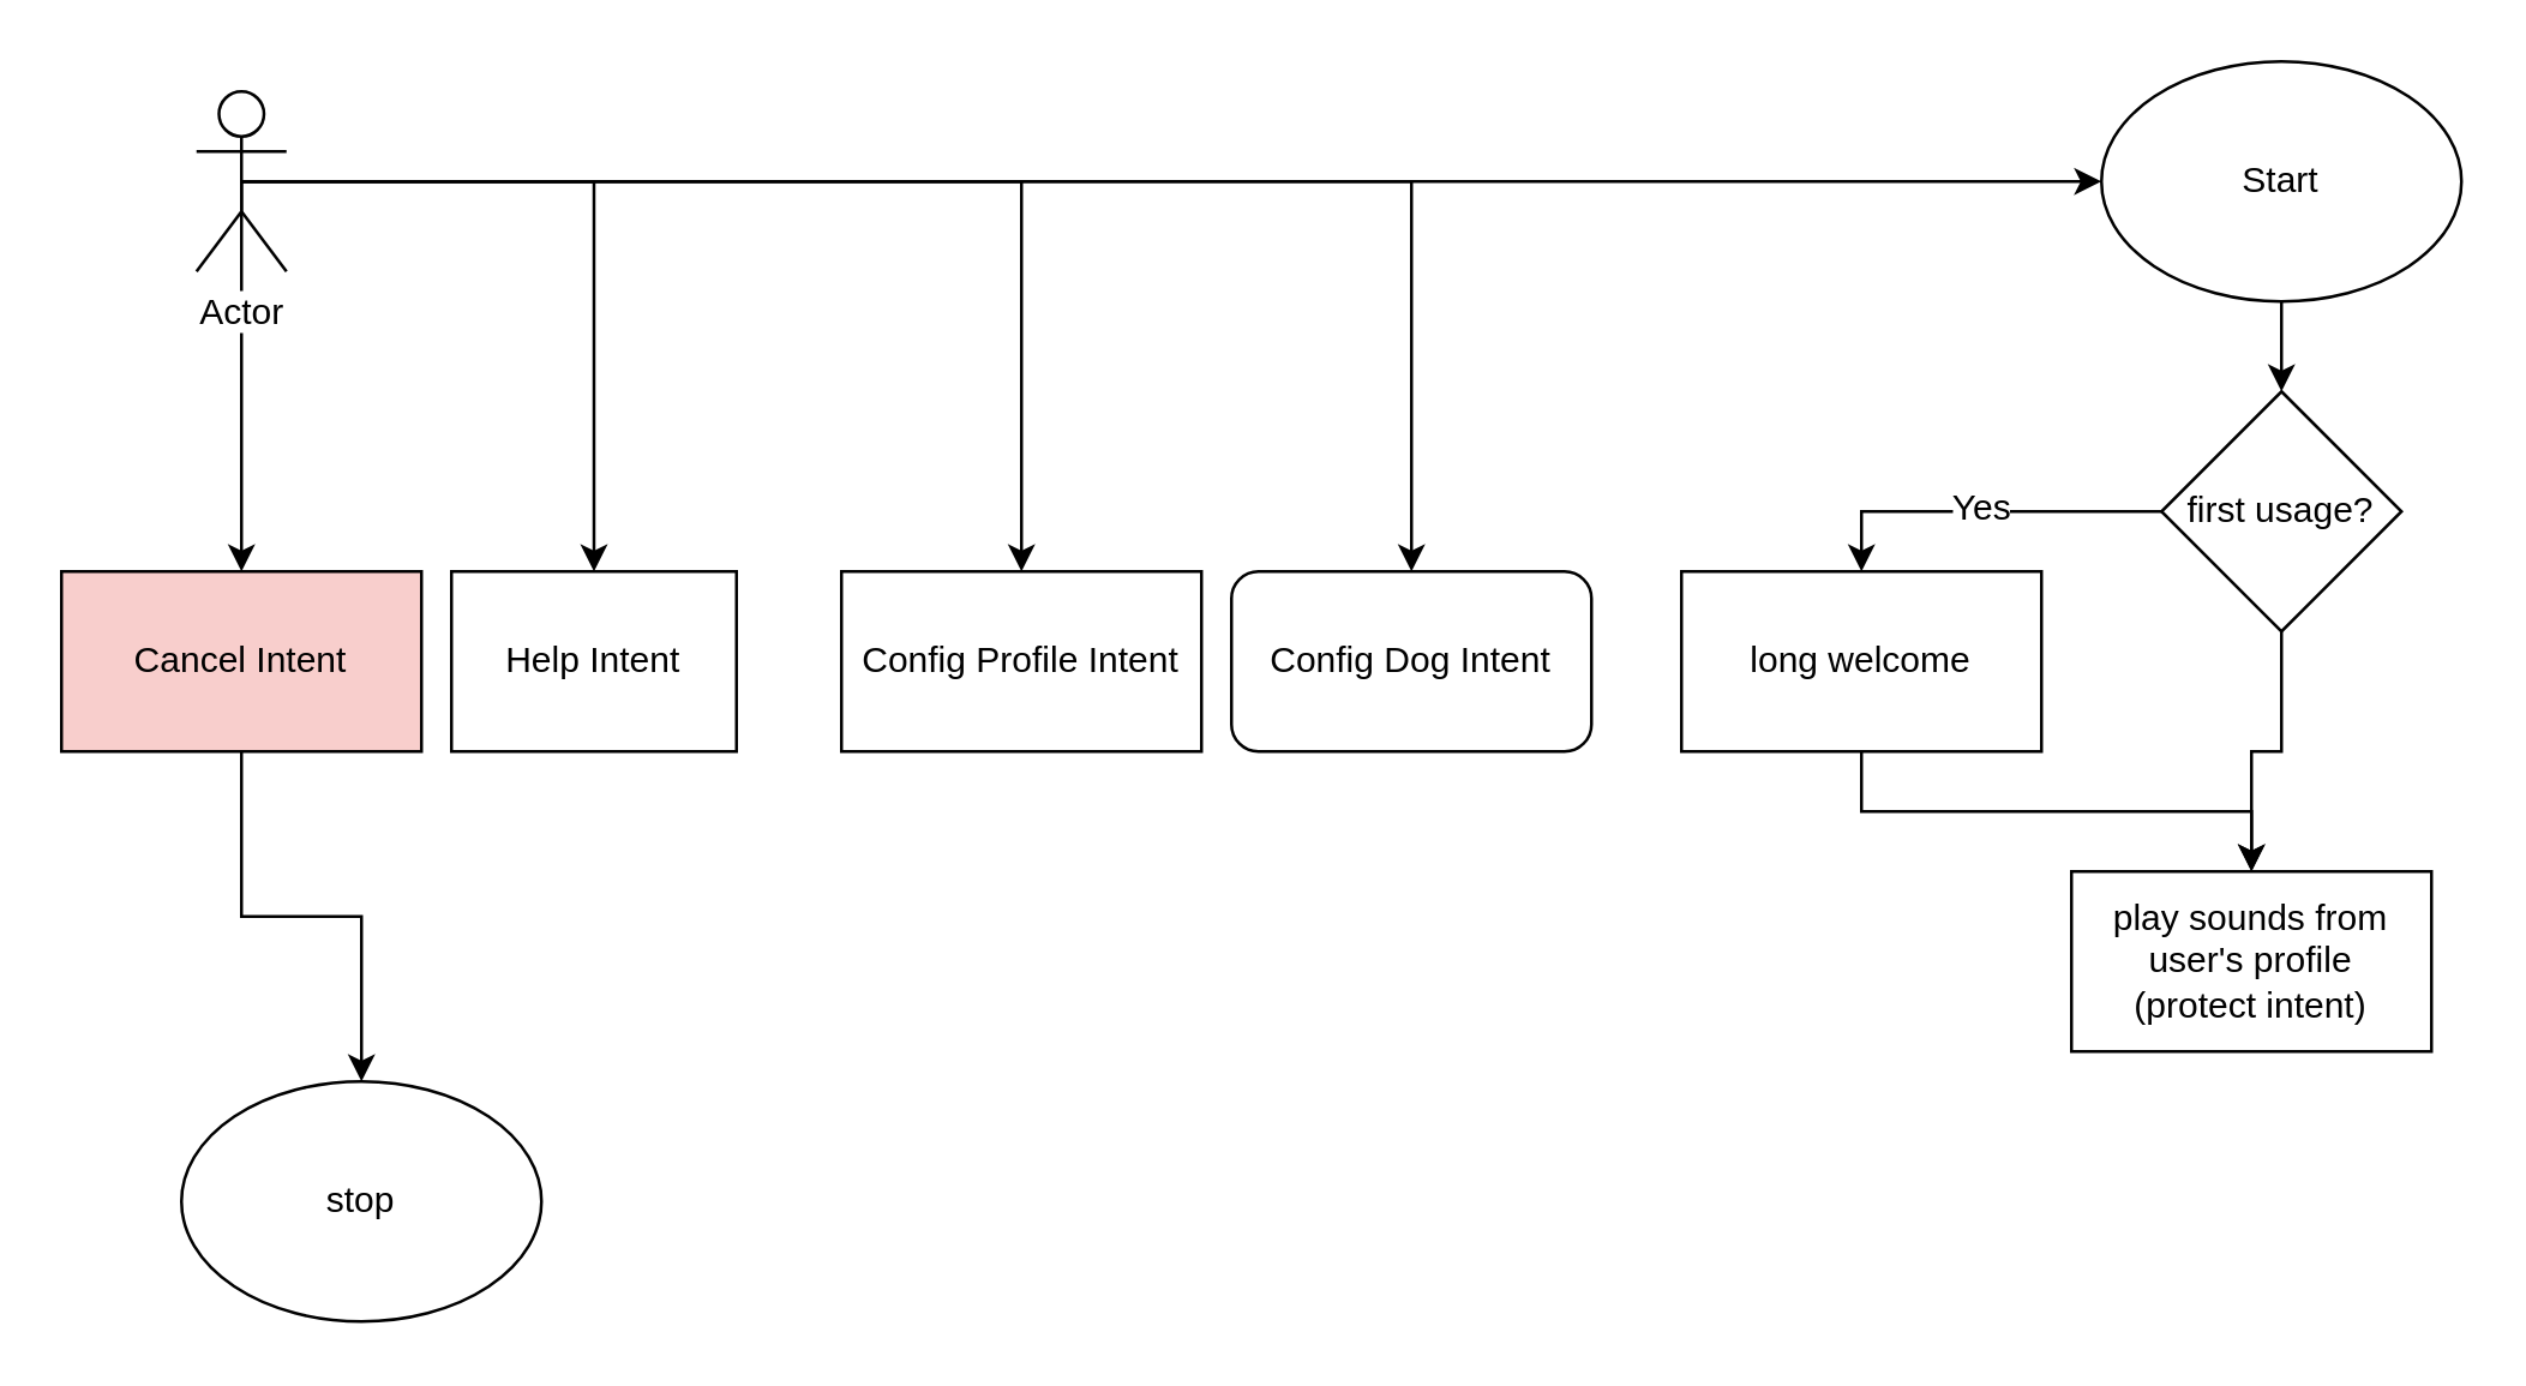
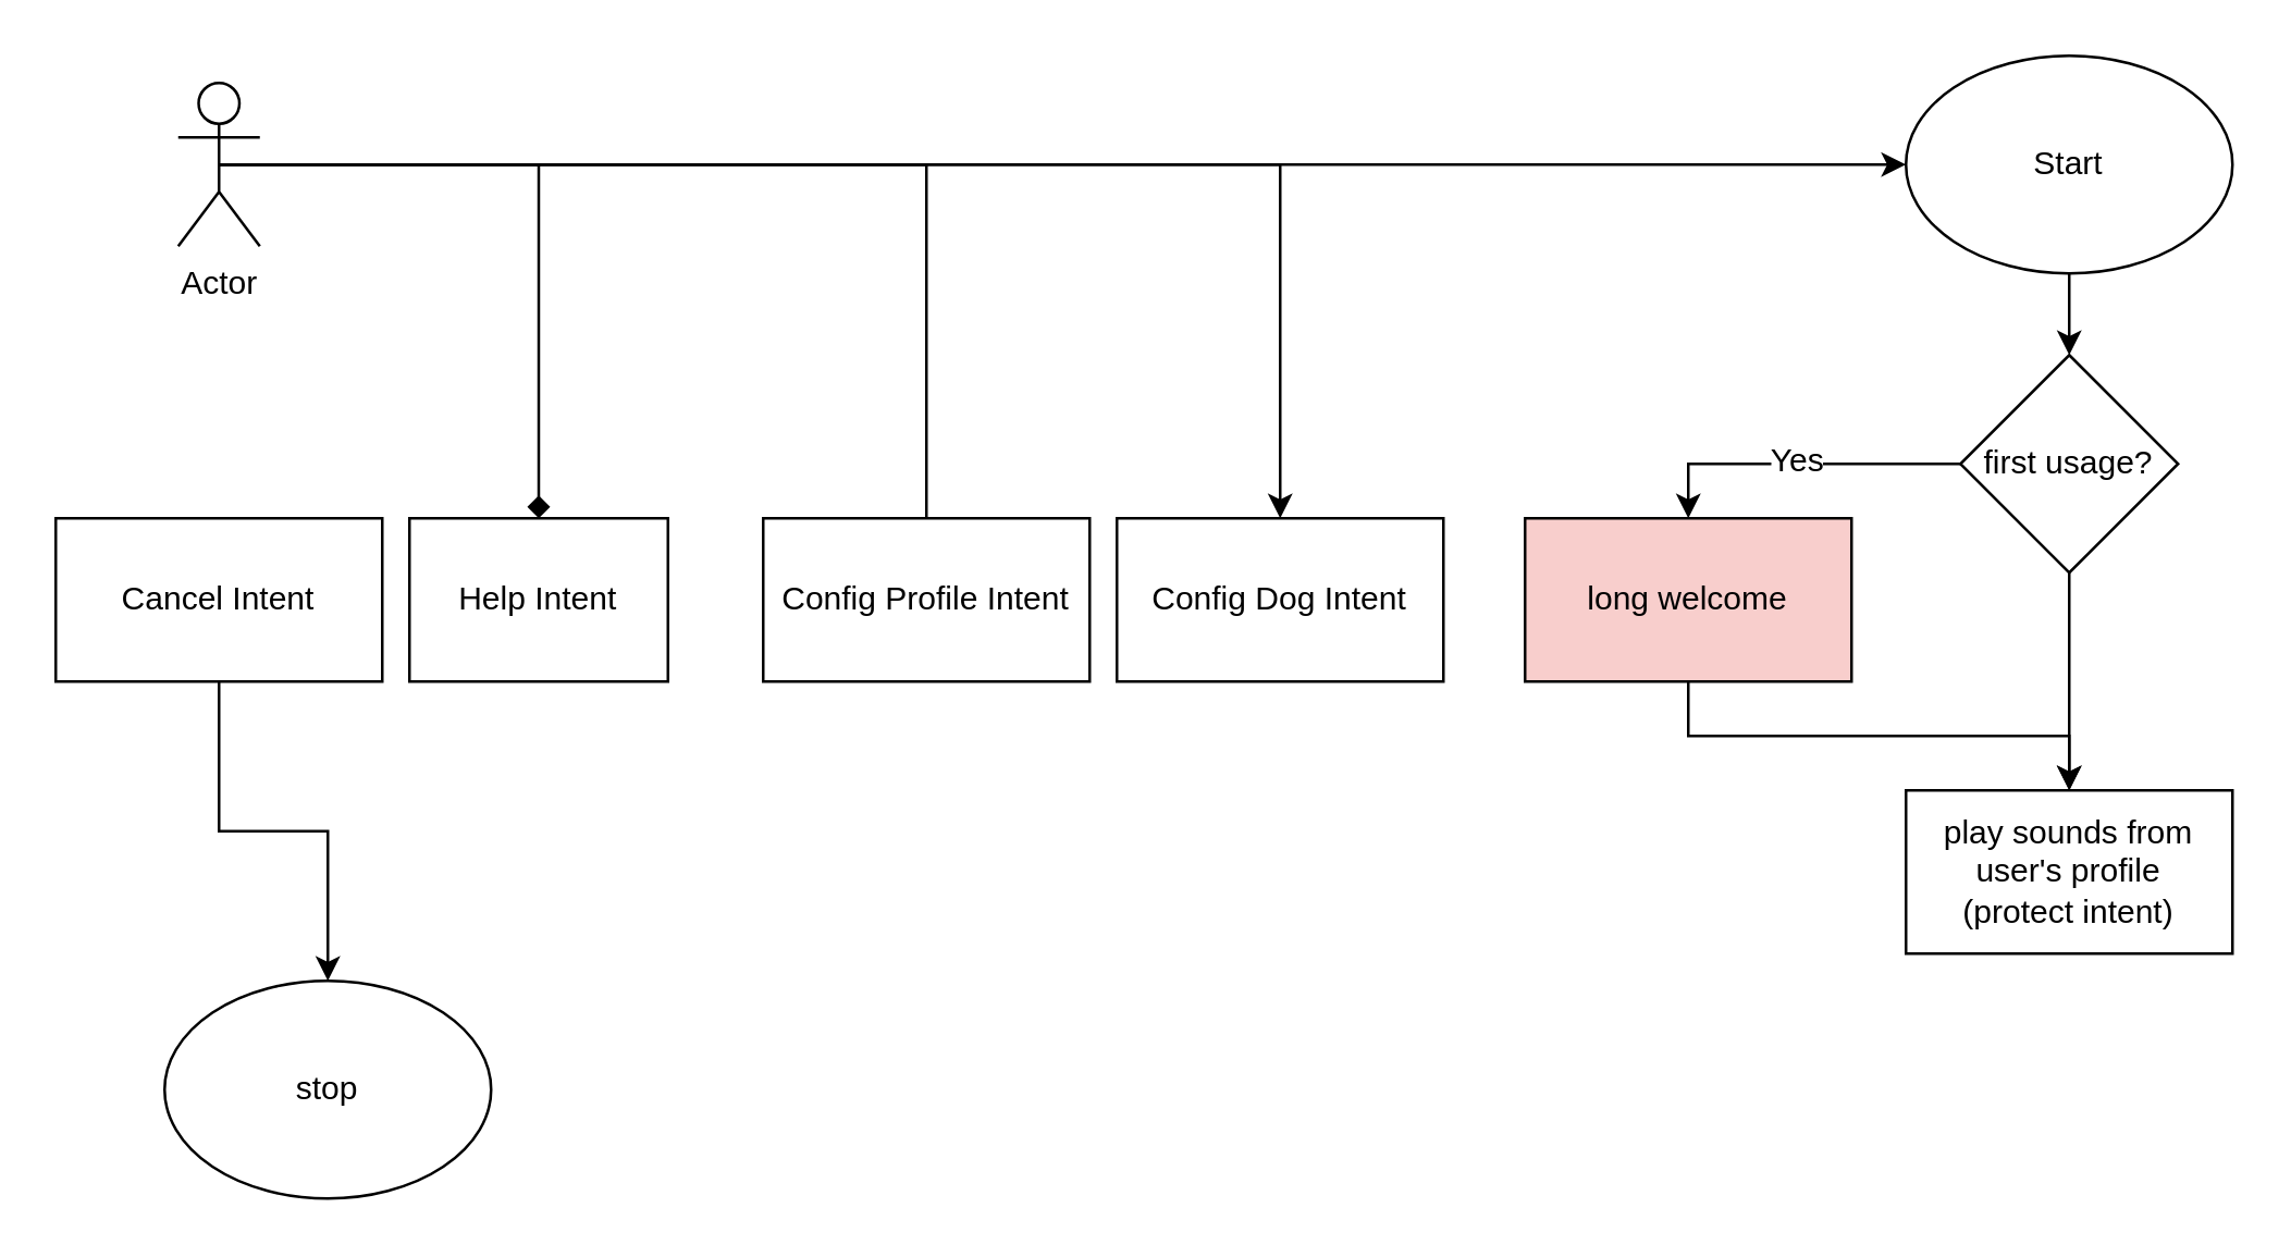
- <mxCell id="12" style="edgeStyle=orthogonalEdgeStyle;rounded=0;orthogonalLoop=1;jettySize=auto;html=1;exitX=0.5;exitY=0.5;exitDx=0;exitDy=0;exitPerimeter=0;entryX=0.5;entryY=0;entryDx=0;entryDy=0;" edge="1" parent="1" source="16" target="18"><mxGeometry relative="1" as="geometry" /></mxCell>
- <mxCell id="13" style="edgeStyle=orthogonalEdgeStyle;rounded=0;orthogonalLoop=1;jettySize=auto;html=1;exitX=0.5;exitY=0.5;exitDx=0;exitDy=0;exitPerimeter=0;entryX=0.5;entryY=0;entryDx=0;entryDy=0;" edge="1" parent="1" source="16" target="20"><mxGeometry relative="1" as="geometry" /></mxCell>
+ <mxCell id="13" style="edgeStyle=orthogonalEdgeStyle;rounded=0;orthogonalLoop=1;jettySize=auto;html=1;exitX=0.5;exitY=0.5;exitDx=0;exitDy=0;exitPerimeter=0;entryX=0.5;entryY=0;entryDx=0;entryDy=0;endArrow=diamond;" edge="1" parent="1" source="16" target="20"><mxGeometry relative="1" as="geometry" /></mxCell>
- <mxCell id="14" style="edgeStyle=orthogonalEdgeStyle;rounded=0;orthogonalLoop=1;jettySize=auto;html=1;exitX=0.5;exitY=0.5;exitDx=0;exitDy=0;exitPerimeter=0;entryX=0.5;entryY=0;entryDx=0;entryDy=0;" edge="1" parent="1" source="16" target="21"><mxGeometry relative="1" as="geometry" /></mxCell>
+ <mxCell id="14" style="edgeStyle=orthogonalEdgeStyle;rounded=0;orthogonalLoop=1;jettySize=auto;html=1;exitX=0.5;exitY=0.5;exitDx=0;exitDy=0;exitPerimeter=0;entryX=0.5;entryY=0;entryDx=0;entryDy=0;endArrow=none;" edge="1" parent="1" source="16" target="21"><mxGeometry relative="1" as="geometry" /></mxCell>
- <mxCell id="18" value="Cancel Intent" style="rounded=0;whiteSpace=wrap;html=1;fillColor=#f8cecc;" vertex="1" parent="1"><mxGeometry x="20" y="190" width="120" height="60" as="geometry" /></mxCell>
+ <mxCell id="18" value="Cancel Intent" style="rounded=0;whiteSpace=wrap;html=1;" vertex="1" parent="1"><mxGeometry x="20" y="190" width="120" height="60" as="geometry" /></mxCell>
- <mxCell id="22" value="Config Dog Intent" style="whiteSpace=wrap;html=1;rounded=1;" vertex="1" parent="1"><mxGeometry x="410" y="190" width="120" height="60" as="geometry" /></mxCell>
+ <mxCell id="22" value="Config Dog Intent" style="rounded=0;whiteSpace=wrap;html=1;" vertex="1" parent="1"><mxGeometry x="410" y="190" width="120" height="60" as="geometry" /></mxCell>
- <mxCell id="5" value="long welcome" style="rounded=0;whiteSpace=wrap;html=1;" vertex="1" parent="1"><mxGeometry x="560" y="190" width="120" height="60" as="geometry" /></mxCell>
+ <mxCell id="5" value="long welcome" style="rounded=0;whiteSpace=wrap;html=1;fillColor=#f8cecc;" vertex="1" parent="1"><mxGeometry x="560" y="190" width="120" height="60" as="geometry" /></mxCell>
- <mxCell id="10" value="play sounds from user's profile&lt;br&gt;(protect intent)" style="rounded=0;whiteSpace=wrap;html=1;" vertex="1" parent="1"><mxGeometry x="690" y="290" width="120" height="60" as="geometry" /></mxCell>
+ <mxCell id="10" value="play sounds from user's profile&lt;br&gt;(protect intent)" style="rounded=0;whiteSpace=wrap;html=1;" vertex="1" parent="1"><mxGeometry x="700" y="290" width="120" height="60" as="geometry" /></mxCell>
